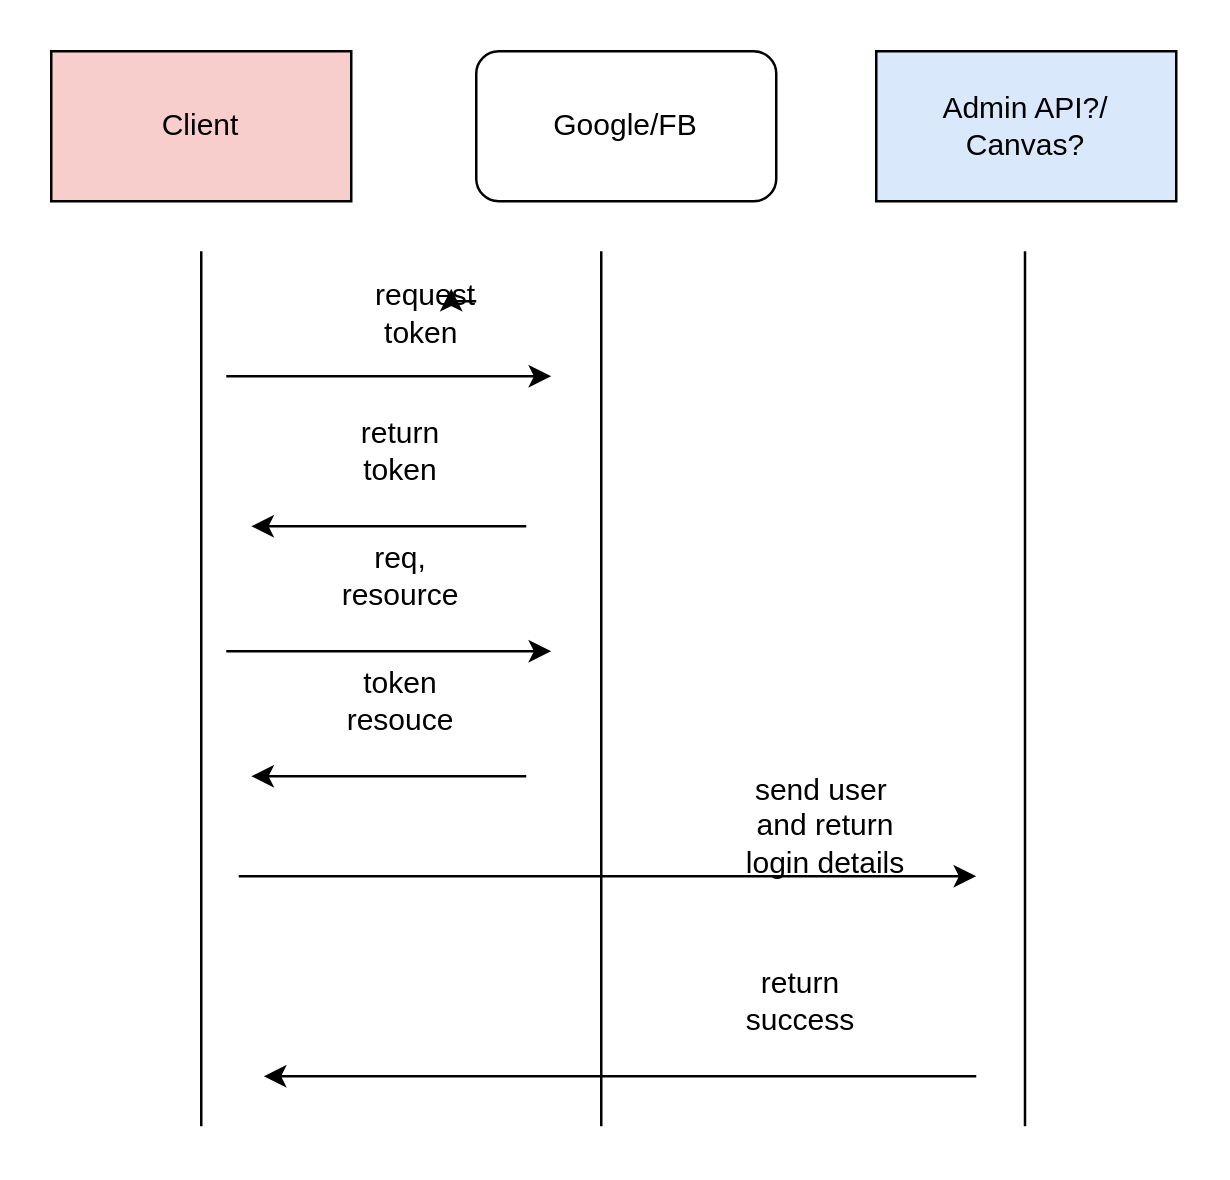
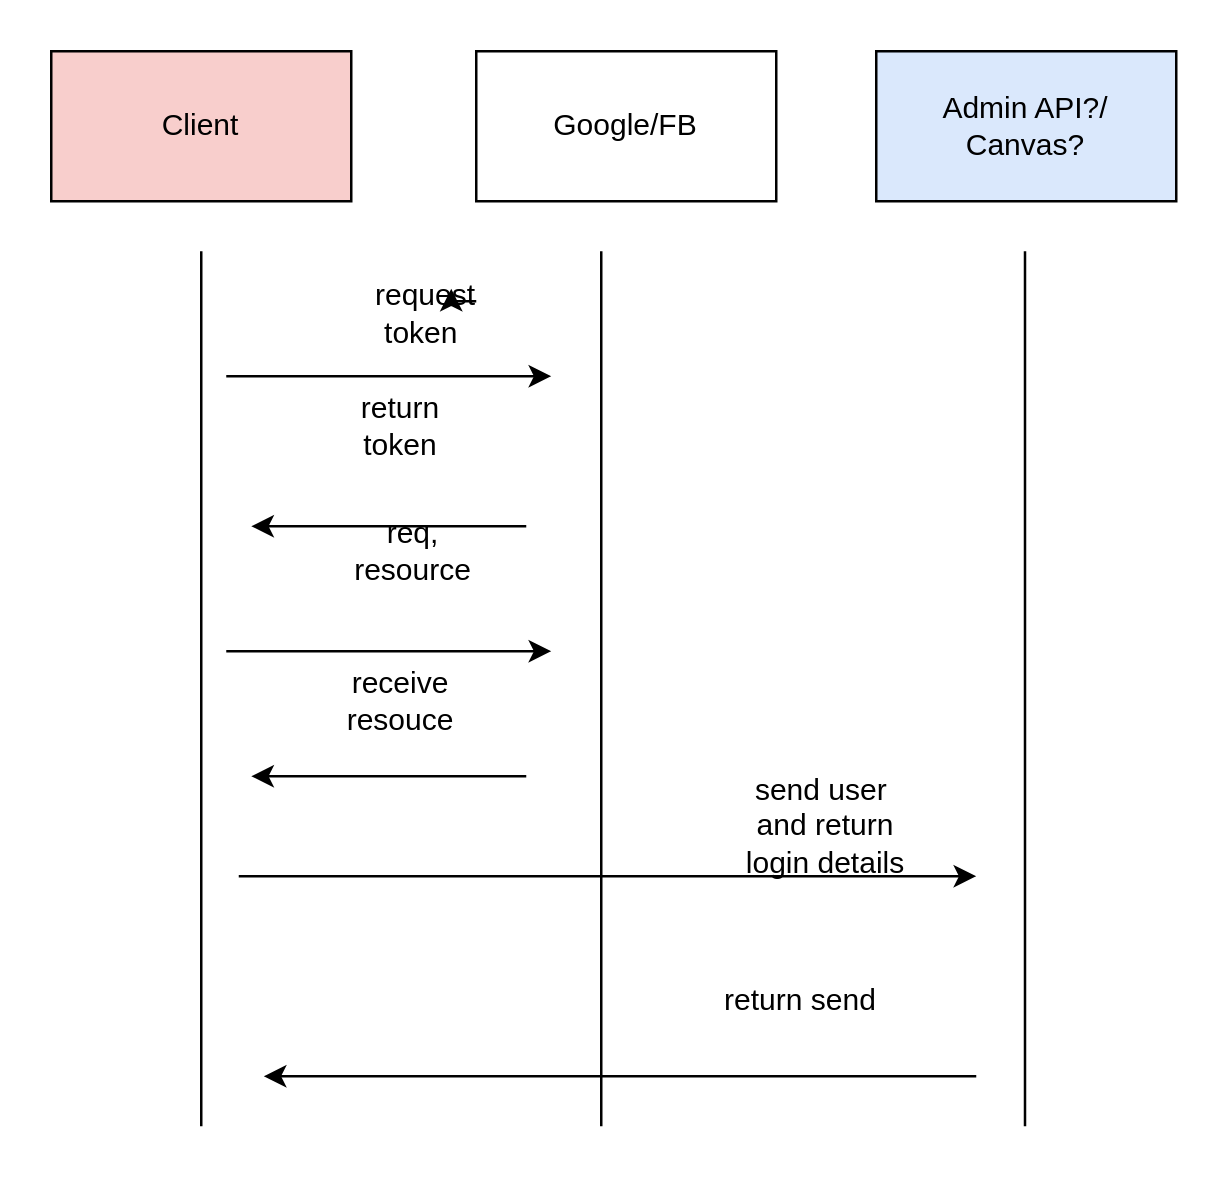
- <mxCell id="3" value="Google/FB" style="whiteSpace=wrap;html=1;rounded=1;" vertex="1" parent="1"><mxGeometry x="190" y="20" width="120" height="60" as="geometry" /></mxCell>
+ <mxCell id="3" value="Google/FB" style="rounded=0;whiteSpace=wrap;html=1;" vertex="1" parent="1"><mxGeometry x="190" y="20" width="120" height="60" as="geometry" /></mxCell>
- <mxCell id="11" value="return token" style="text;html=1;strokeColor=none;fillColor=none;align=center;verticalAlign=middle;whiteSpace=wrap;rounded=0;" vertex="1" parent="1"><mxGeometry x="140" y="170" width="40" height="20" as="geometry" /></mxCell>
+ <mxCell id="11" value="return token" style="text;html=1;strokeColor=none;fillColor=none;align=center;verticalAlign=middle;whiteSpace=wrap;rounded=0;" vertex="1" parent="1"><mxGeometry x="140" y="160" width="40" height="20" as="geometry" /></mxCell>
- <mxCell id="12" value="req, resource" style="text;html=1;strokeColor=none;fillColor=none;align=center;verticalAlign=middle;whiteSpace=wrap;rounded=0;" vertex="1" parent="1"><mxGeometry x="140" y="220" width="40" height="20" as="geometry" /></mxCell>
+ <mxCell id="12" value="req, resource" style="text;html=1;strokeColor=none;fillColor=none;align=center;verticalAlign=middle;whiteSpace=wrap;rounded=0;" vertex="1" parent="1"><mxGeometry x="145" y="210" width="40" height="20" as="geometry" /></mxCell>
- <mxCell id="13" value="token resouce" style="text;html=1;strokeColor=none;fillColor=none;align=center;verticalAlign=middle;whiteSpace=wrap;rounded=0;" vertex="1" parent="1"><mxGeometry x="140" y="270" width="40" height="20" as="geometry" /></mxCell>
+ <mxCell id="13" value="receive resouce" style="text;html=1;strokeColor=none;fillColor=none;align=center;verticalAlign=middle;whiteSpace=wrap;rounded=0;" vertex="1" parent="1"><mxGeometry x="140" y="270" width="40" height="20" as="geometry" /></mxCell>
- <mxCell id="15" value="return success" style="text;html=1;strokeColor=none;fillColor=none;align=center;verticalAlign=middle;whiteSpace=wrap;rounded=0;" vertex="1" parent="1"><mxGeometry x="280" y="390" width="80" height="20" as="geometry" /></mxCell>
+ <mxCell id="15" value="return send" style="text;html=1;strokeColor=none;fillColor=none;align=center;verticalAlign=middle;whiteSpace=wrap;rounded=0;" vertex="1" parent="1"><mxGeometry x="280" y="390" width="80" height="20" as="geometry" /></mxCell>
